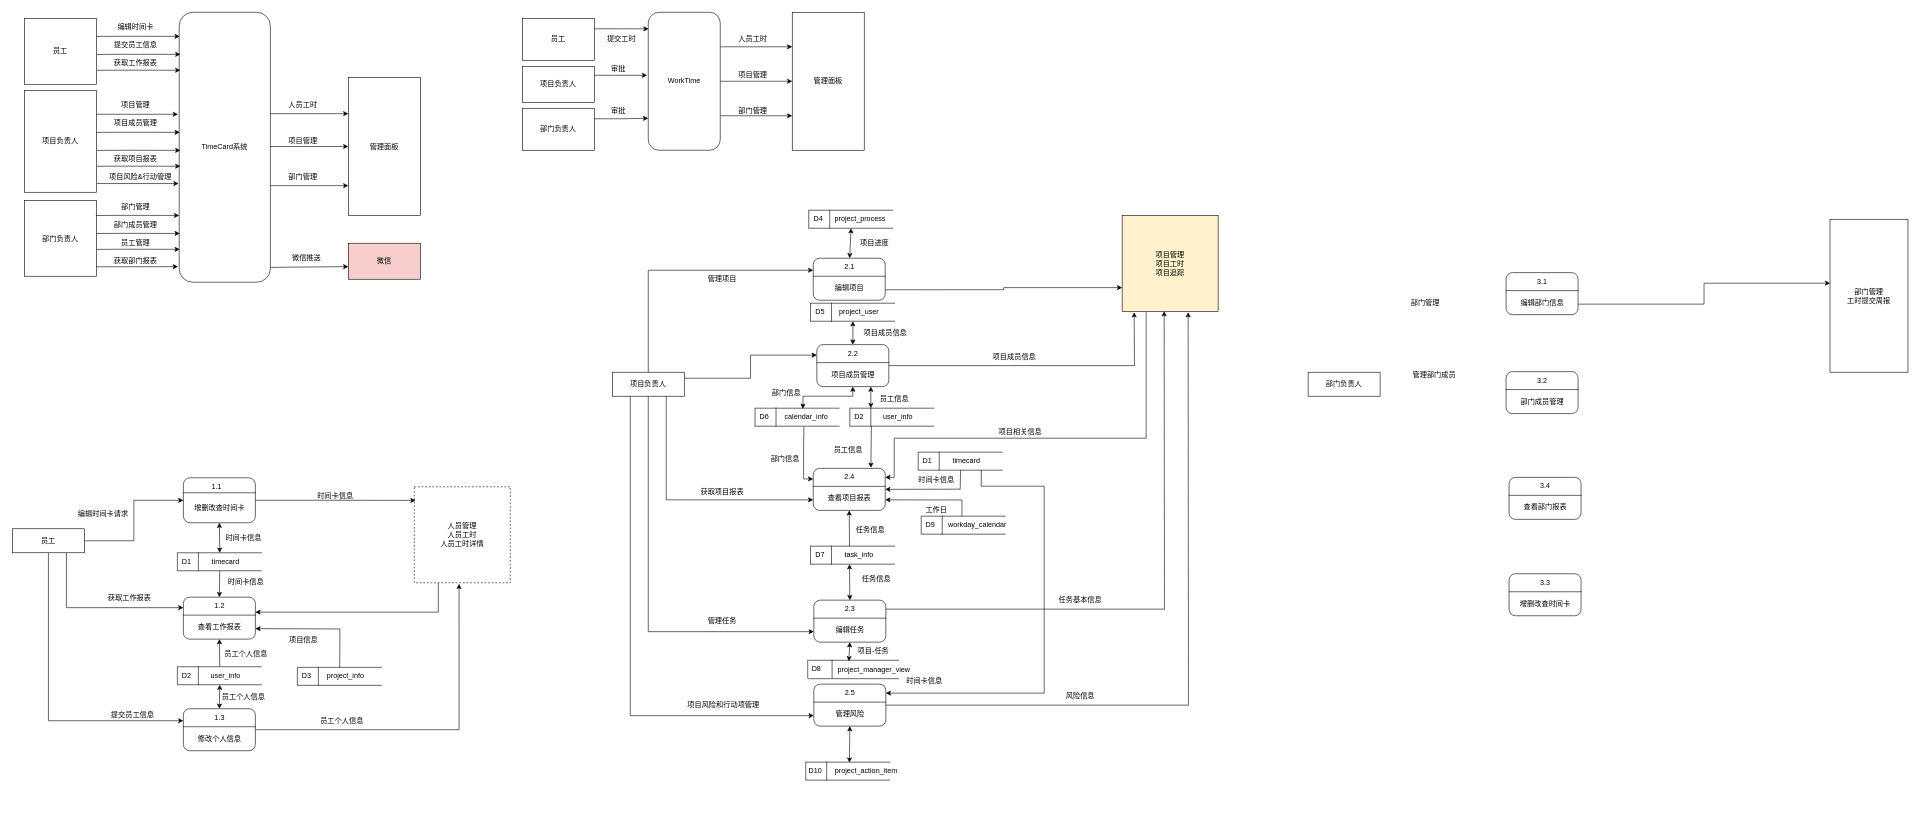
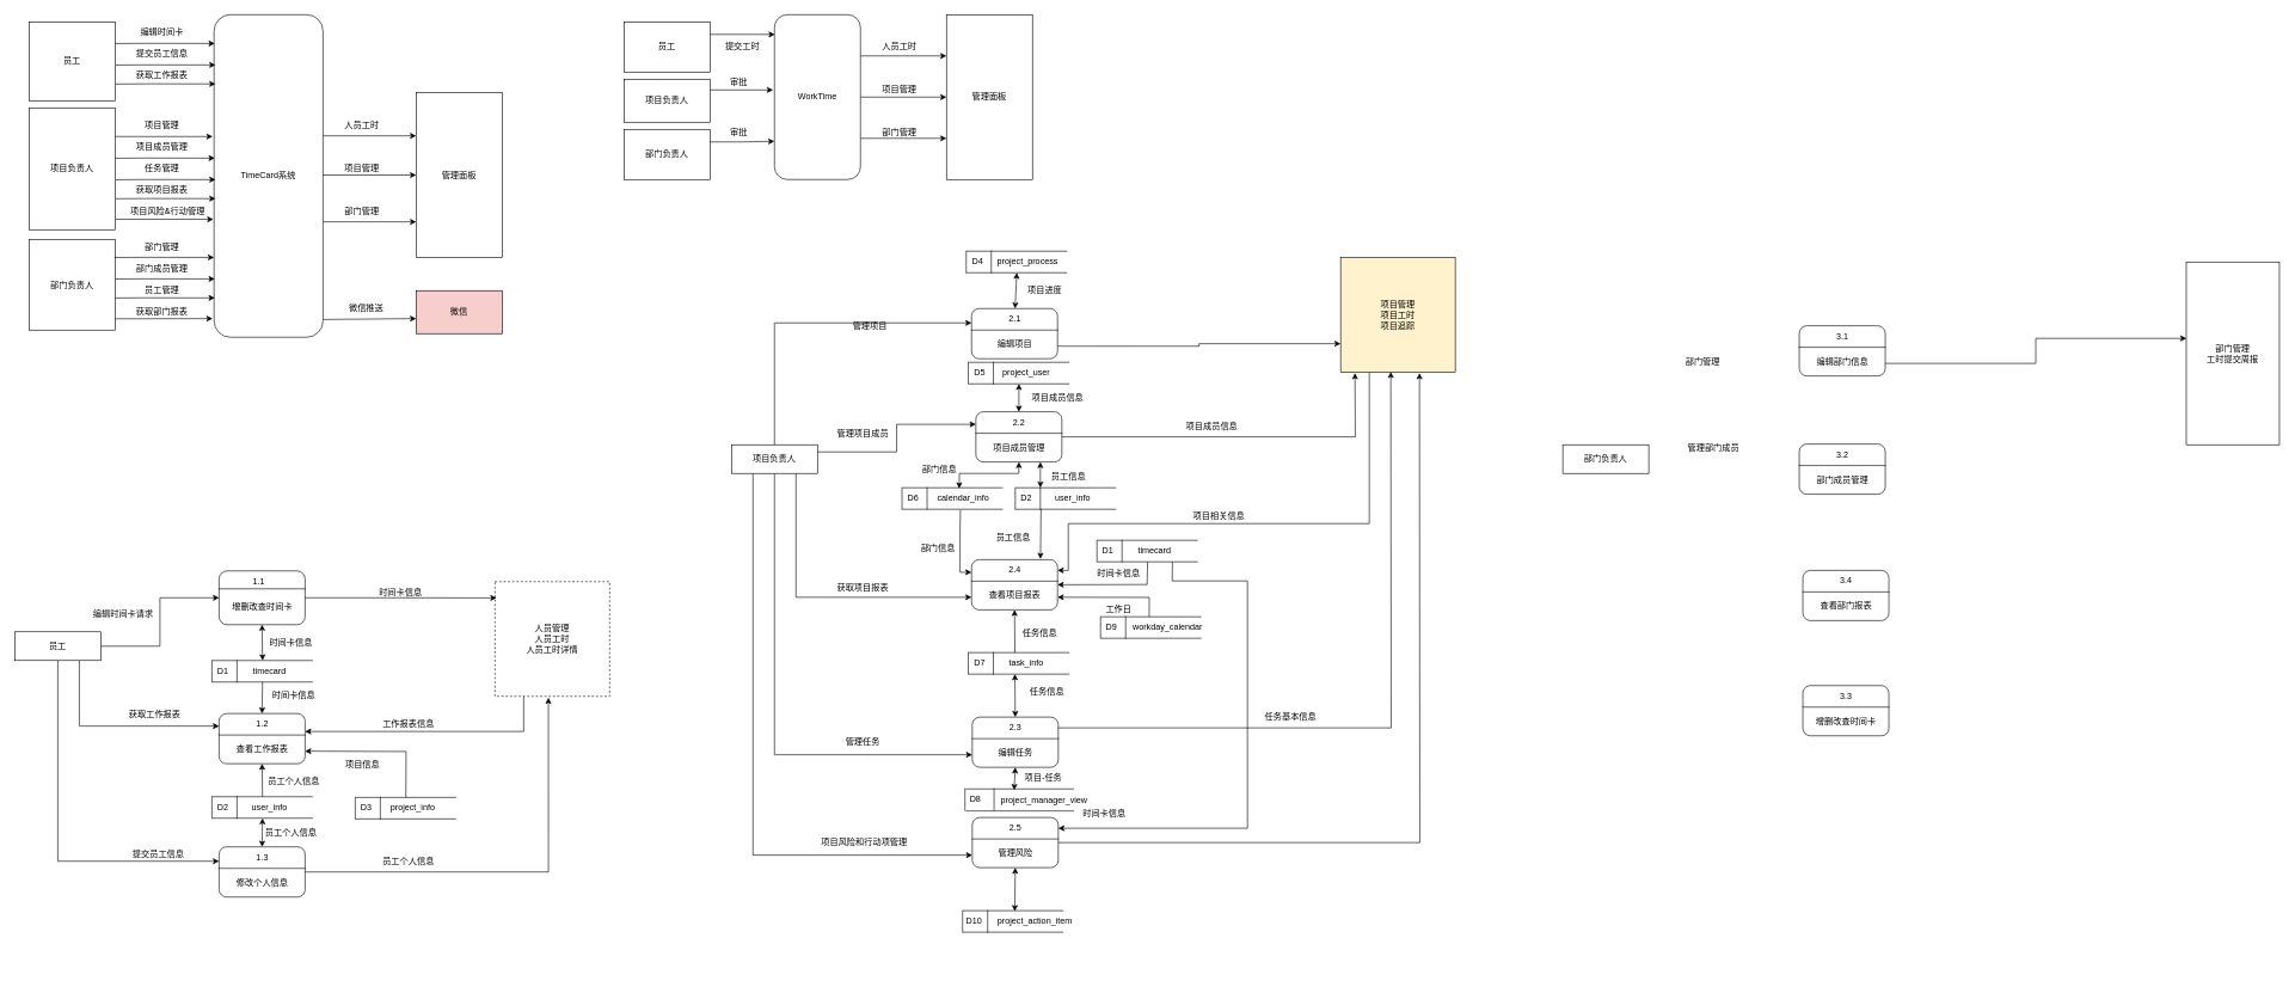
+ <mxCell id="29" value="任务管理" style="text;html=1;align=center;verticalAlign=middle;resizable=0;points=[];autosize=1;strokeColor=none;fillColor=none;" vertex="1" parent="1"><mxGeometry x="190" y="220" width="70" height="30" as="geometry" /></mxCell>
- <mxCell id="122" value="管理项目" style="text;html=1;align=center;verticalAlign=middle;resizable=0;points=[];autosize=1;strokeColor=none;fillColor=none;" vertex="1" parent="1"><mxGeometry x="1167.99" y="450.01" width="70" height="30" as="geometry" /></mxCell>
+ <mxCell id="122" value="管理项目" style="text;html=1;align=center;verticalAlign=middle;resizable=0;points=[];autosize=1;strokeColor=none;fillColor=none;" vertex="1" parent="1"><mxGeometry x="1177.99" y="440.01" width="70" height="30" as="geometry" /></mxCell>
+ <mxCell id="128" value="管理项目成员" style="text;html=1;align=center;verticalAlign=middle;resizable=0;points=[];autosize=1;strokeColor=none;fillColor=none;" vertex="1" parent="1"><mxGeometry x="1152.99" y="590" width="100" height="30" as="geometry" /></mxCell>
+ <mxCell id="95" value="工作报表信息" style="text;html=1;align=center;verticalAlign=middle;resizable=0;points=[];autosize=1;strokeColor=none;fillColor=none;" vertex="1" parent="1"><mxGeometry x="519" y="995" width="100" height="30" as="geometry" /></mxCell>
- <mxCell id="228" value="风险信息" style="text;html=1;align=center;verticalAlign=middle;resizable=0;points=[];autosize=1;strokeColor=none;fillColor=none;" vertex="1" parent="1"><mxGeometry x="1765" y="1145" width="70" height="30" as="geometry" /></mxCell>
